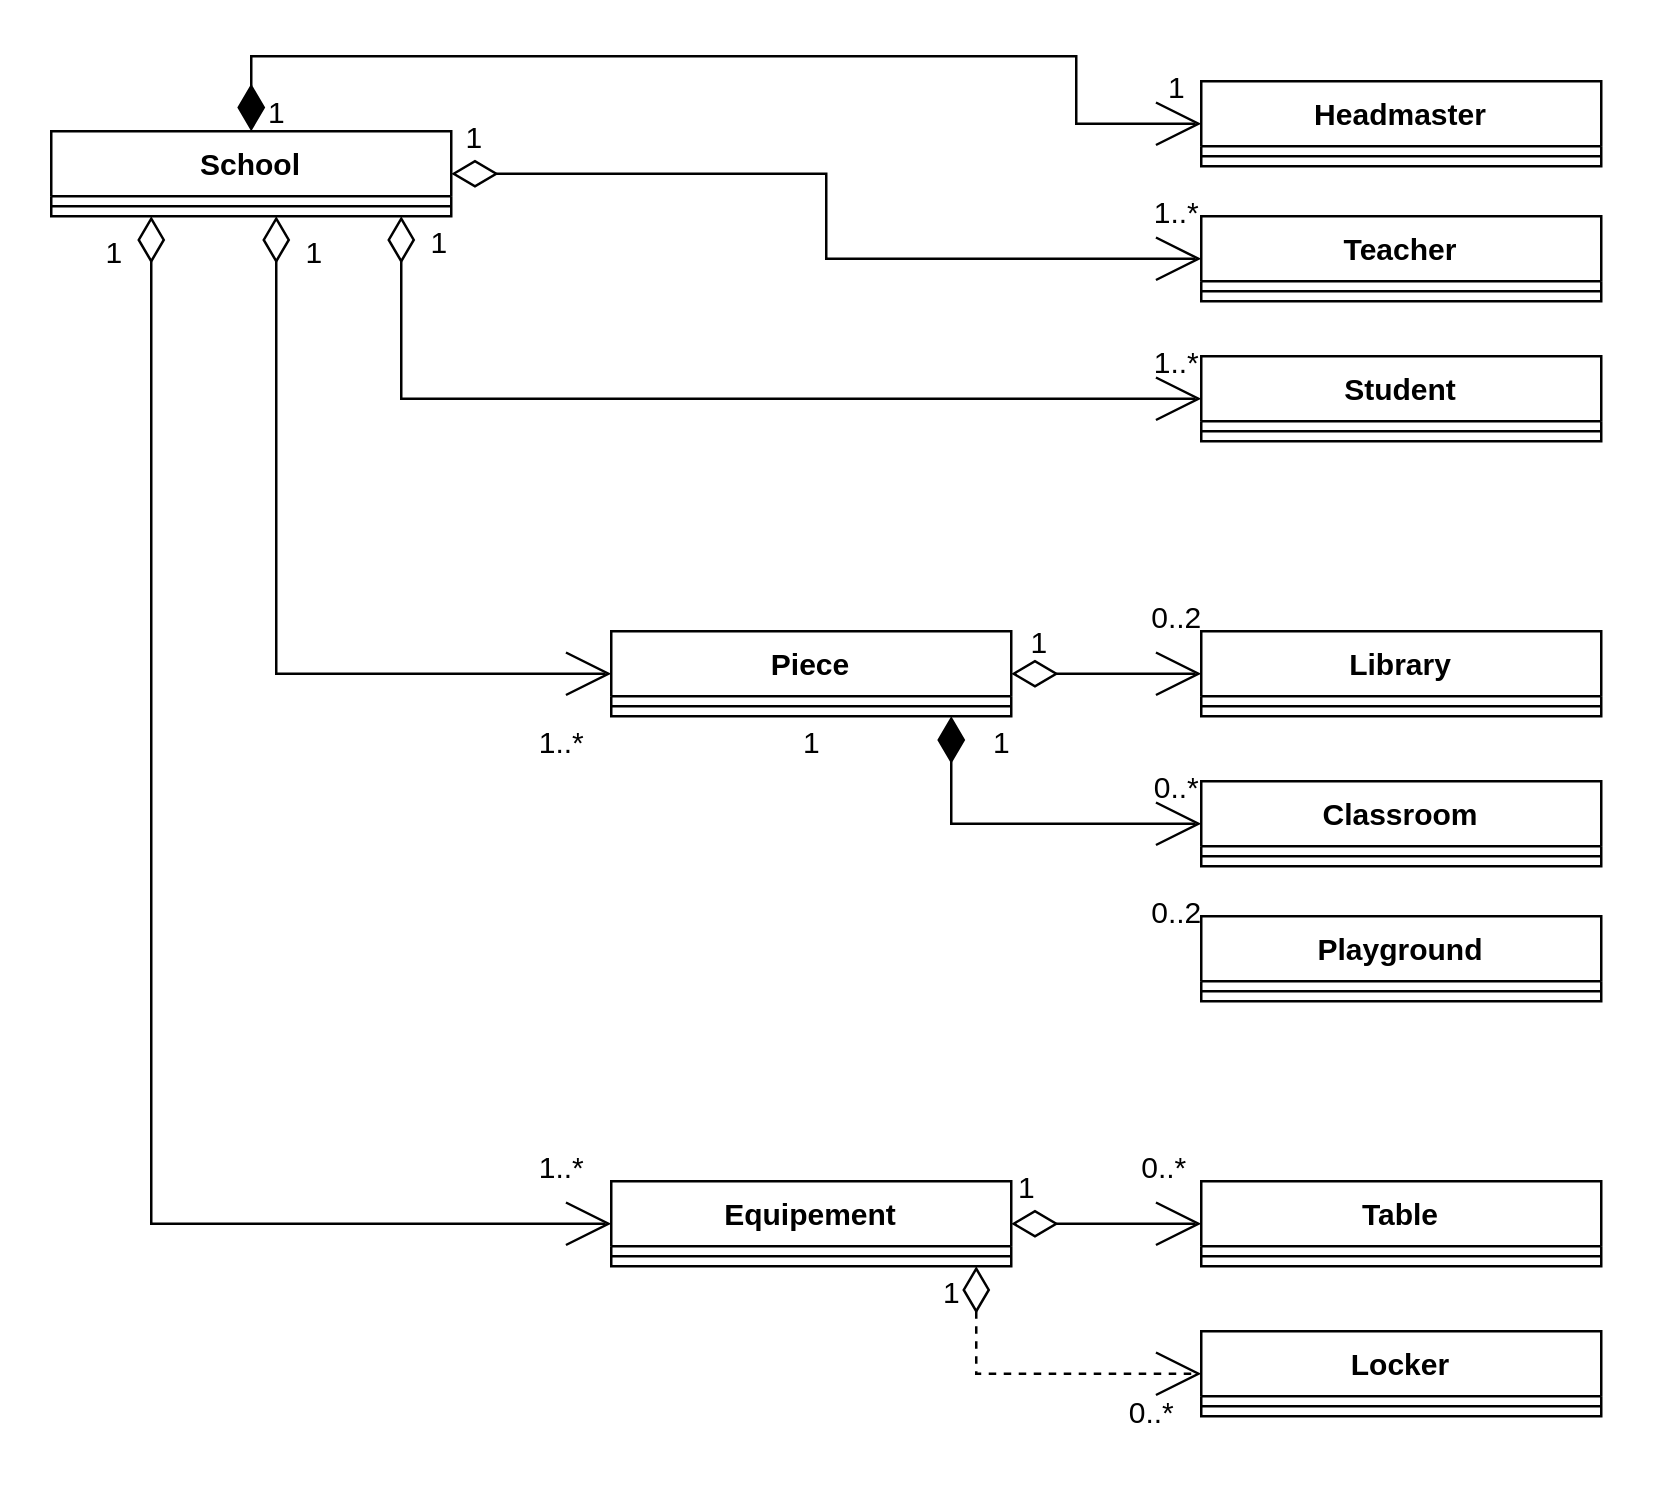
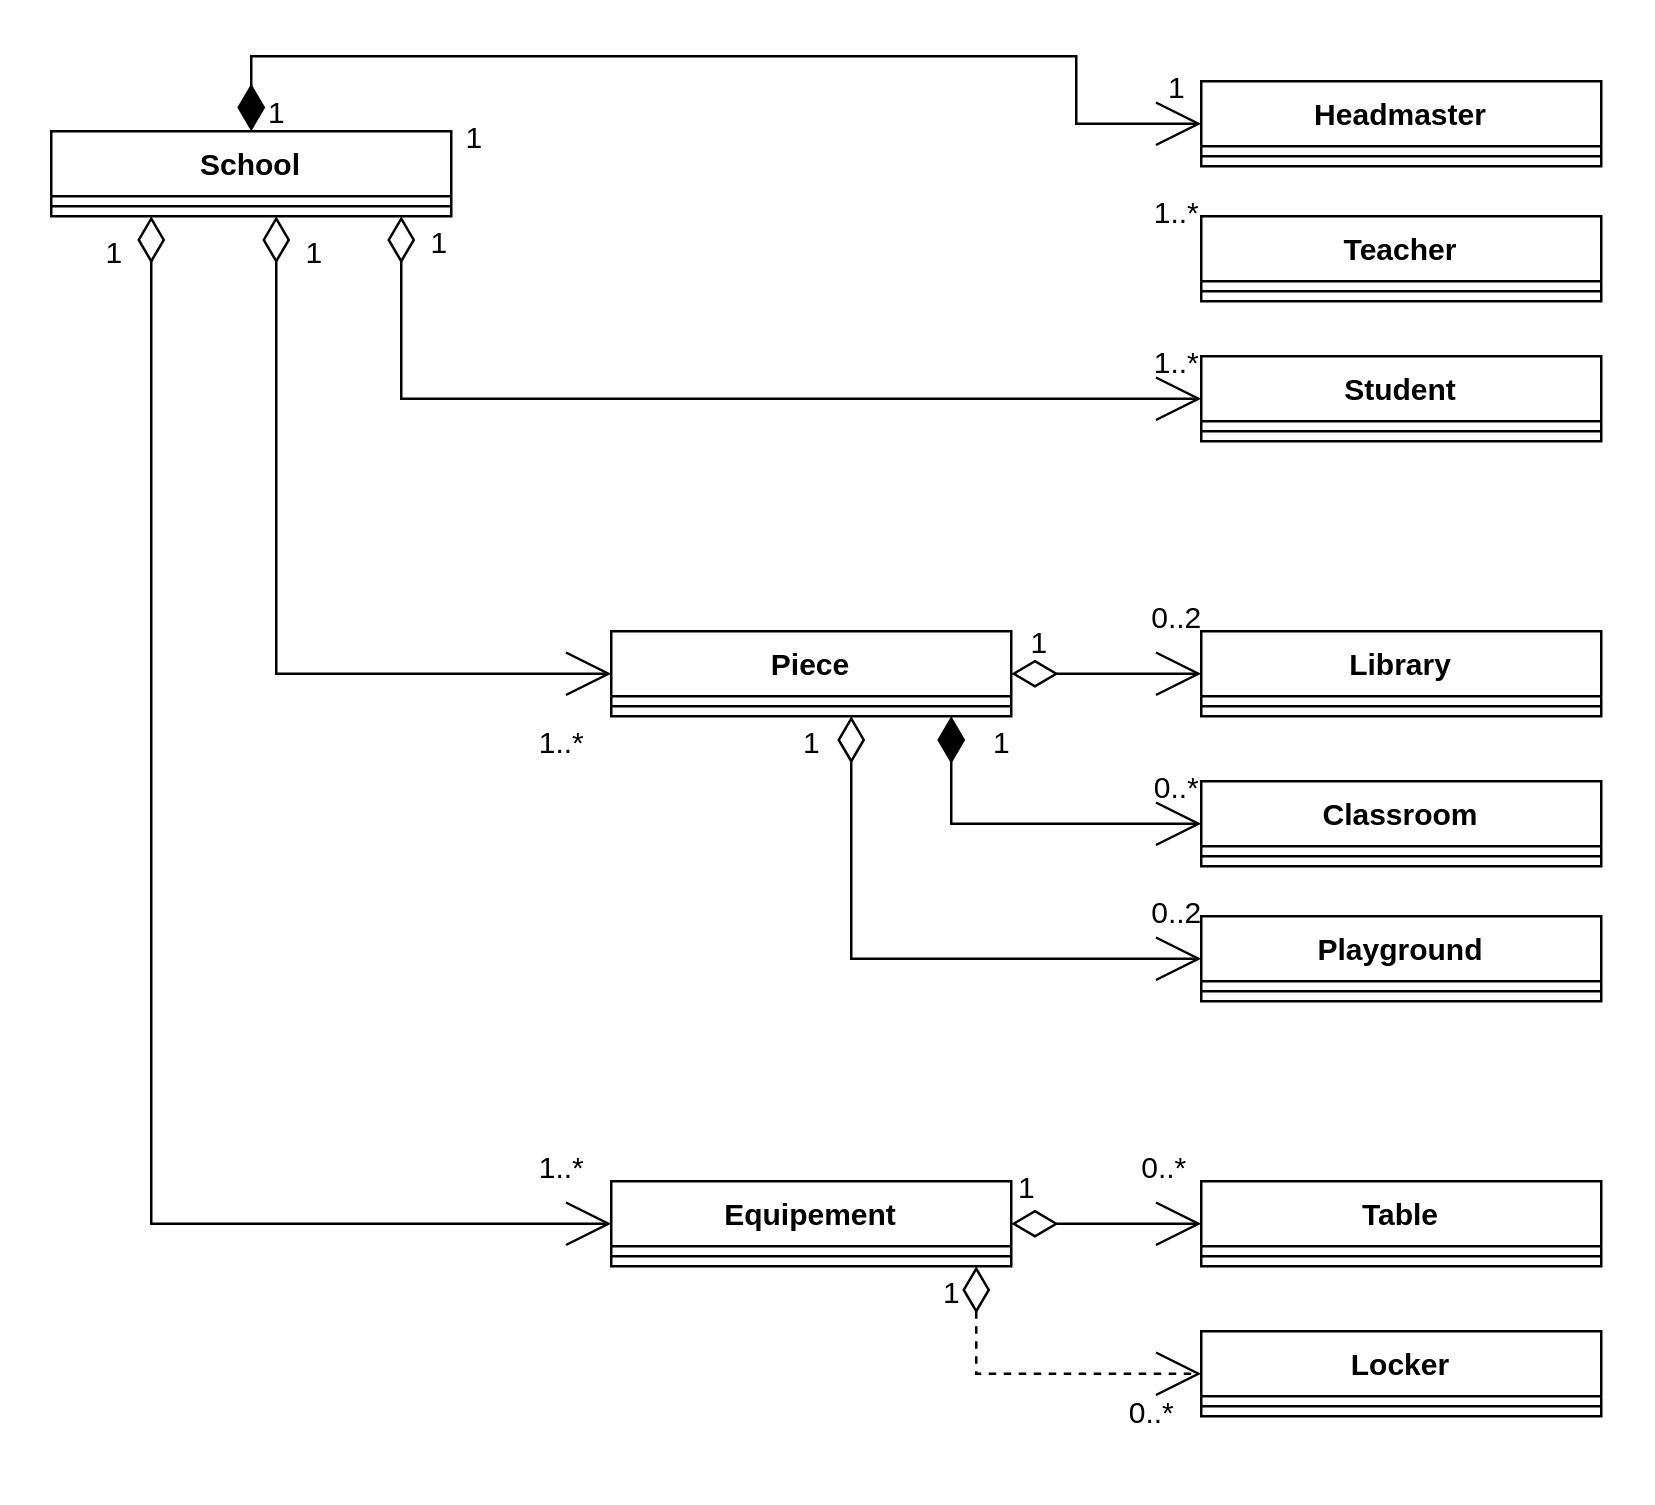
- <mxCell id="5" style="edgeStyle=orthogonalEdgeStyle;rounded=0;orthogonalLoop=1;jettySize=auto;html=1;startArrow=diamondThin;startFill=0;endArrow=open;endFill=0;endSize=16;startSize=16;" edge="1" parent="1" source="7" target="11"><mxGeometry relative="1" as="geometry" /></mxCell>
+ <mxCell id="27" style="edgeStyle=orthogonalEdgeStyle;rounded=0;orthogonalLoop=1;jettySize=auto;html=1;entryX=0;entryY=0.5;entryDx=0;entryDy=0;startArrow=diamondThin;startFill=0;endArrow=open;endFill=0;endSize=16;startSize=16;" edge="1" parent="1" source="28" target="15"><mxGeometry relative="1" as="geometry"><Array as="points"><mxPoint x="340" y="383" /></Array></mxGeometry></mxCell>
